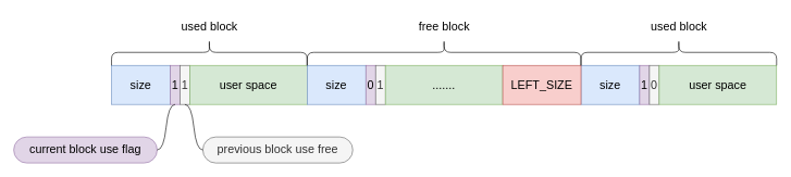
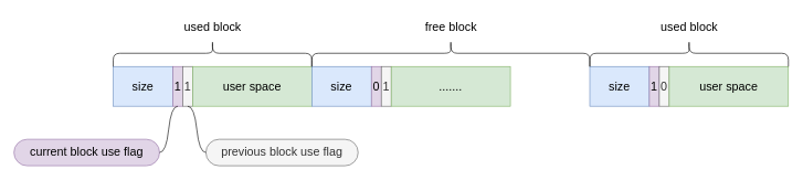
- <mxCell id="14" value="LEFT_SIZE" style="rounded=0;whiteSpace=wrap;html=1;fontSize=18;fillColor=#f8cecc;strokeColor=#b85450;" vertex="1" parent="1"><mxGeometry x="770" y="100" width="120" height="60" as="geometry" /></mxCell>
- <mxCell id="23" value="previous&amp;nbsp;block use free" style="whiteSpace=wrap;html=1;rounded=1;arcSize=50;align=center;verticalAlign=middle;strokeWidth=1;autosize=1;spacing=4;treeFolding=1;treeMoving=1;newEdgeStyle={&quot;edgeStyle&quot;:&quot;entityRelationEdgeStyle&quot;,&quot;startArrow&quot;:&quot;none&quot;,&quot;endArrow&quot;:&quot;none&quot;,&quot;segment&quot;:10,&quot;curved&quot;:1};fontSize=18;fillColor=#f5f5f5;fontColor=#333333;strokeColor=#666666;" vertex="1" parent="1"><mxGeometry x="310" y="210" width="230" height="40" as="geometry" /></mxCell>
+ <mxCell id="23" value="previous&amp;nbsp;block use flag" style="whiteSpace=wrap;html=1;rounded=1;arcSize=50;align=center;verticalAlign=middle;strokeWidth=1;autosize=1;spacing=4;treeFolding=1;treeMoving=1;newEdgeStyle={&quot;edgeStyle&quot;:&quot;entityRelationEdgeStyle&quot;,&quot;startArrow&quot;:&quot;none&quot;,&quot;endArrow&quot;:&quot;none&quot;,&quot;segment&quot;:10,&quot;curved&quot;:1};fontSize=18;fillColor=#f5f5f5;fontColor=#333333;strokeColor=#666666;" vertex="1" parent="1"><mxGeometry x="310" y="210" width="230" height="40" as="geometry" /></mxCell>
